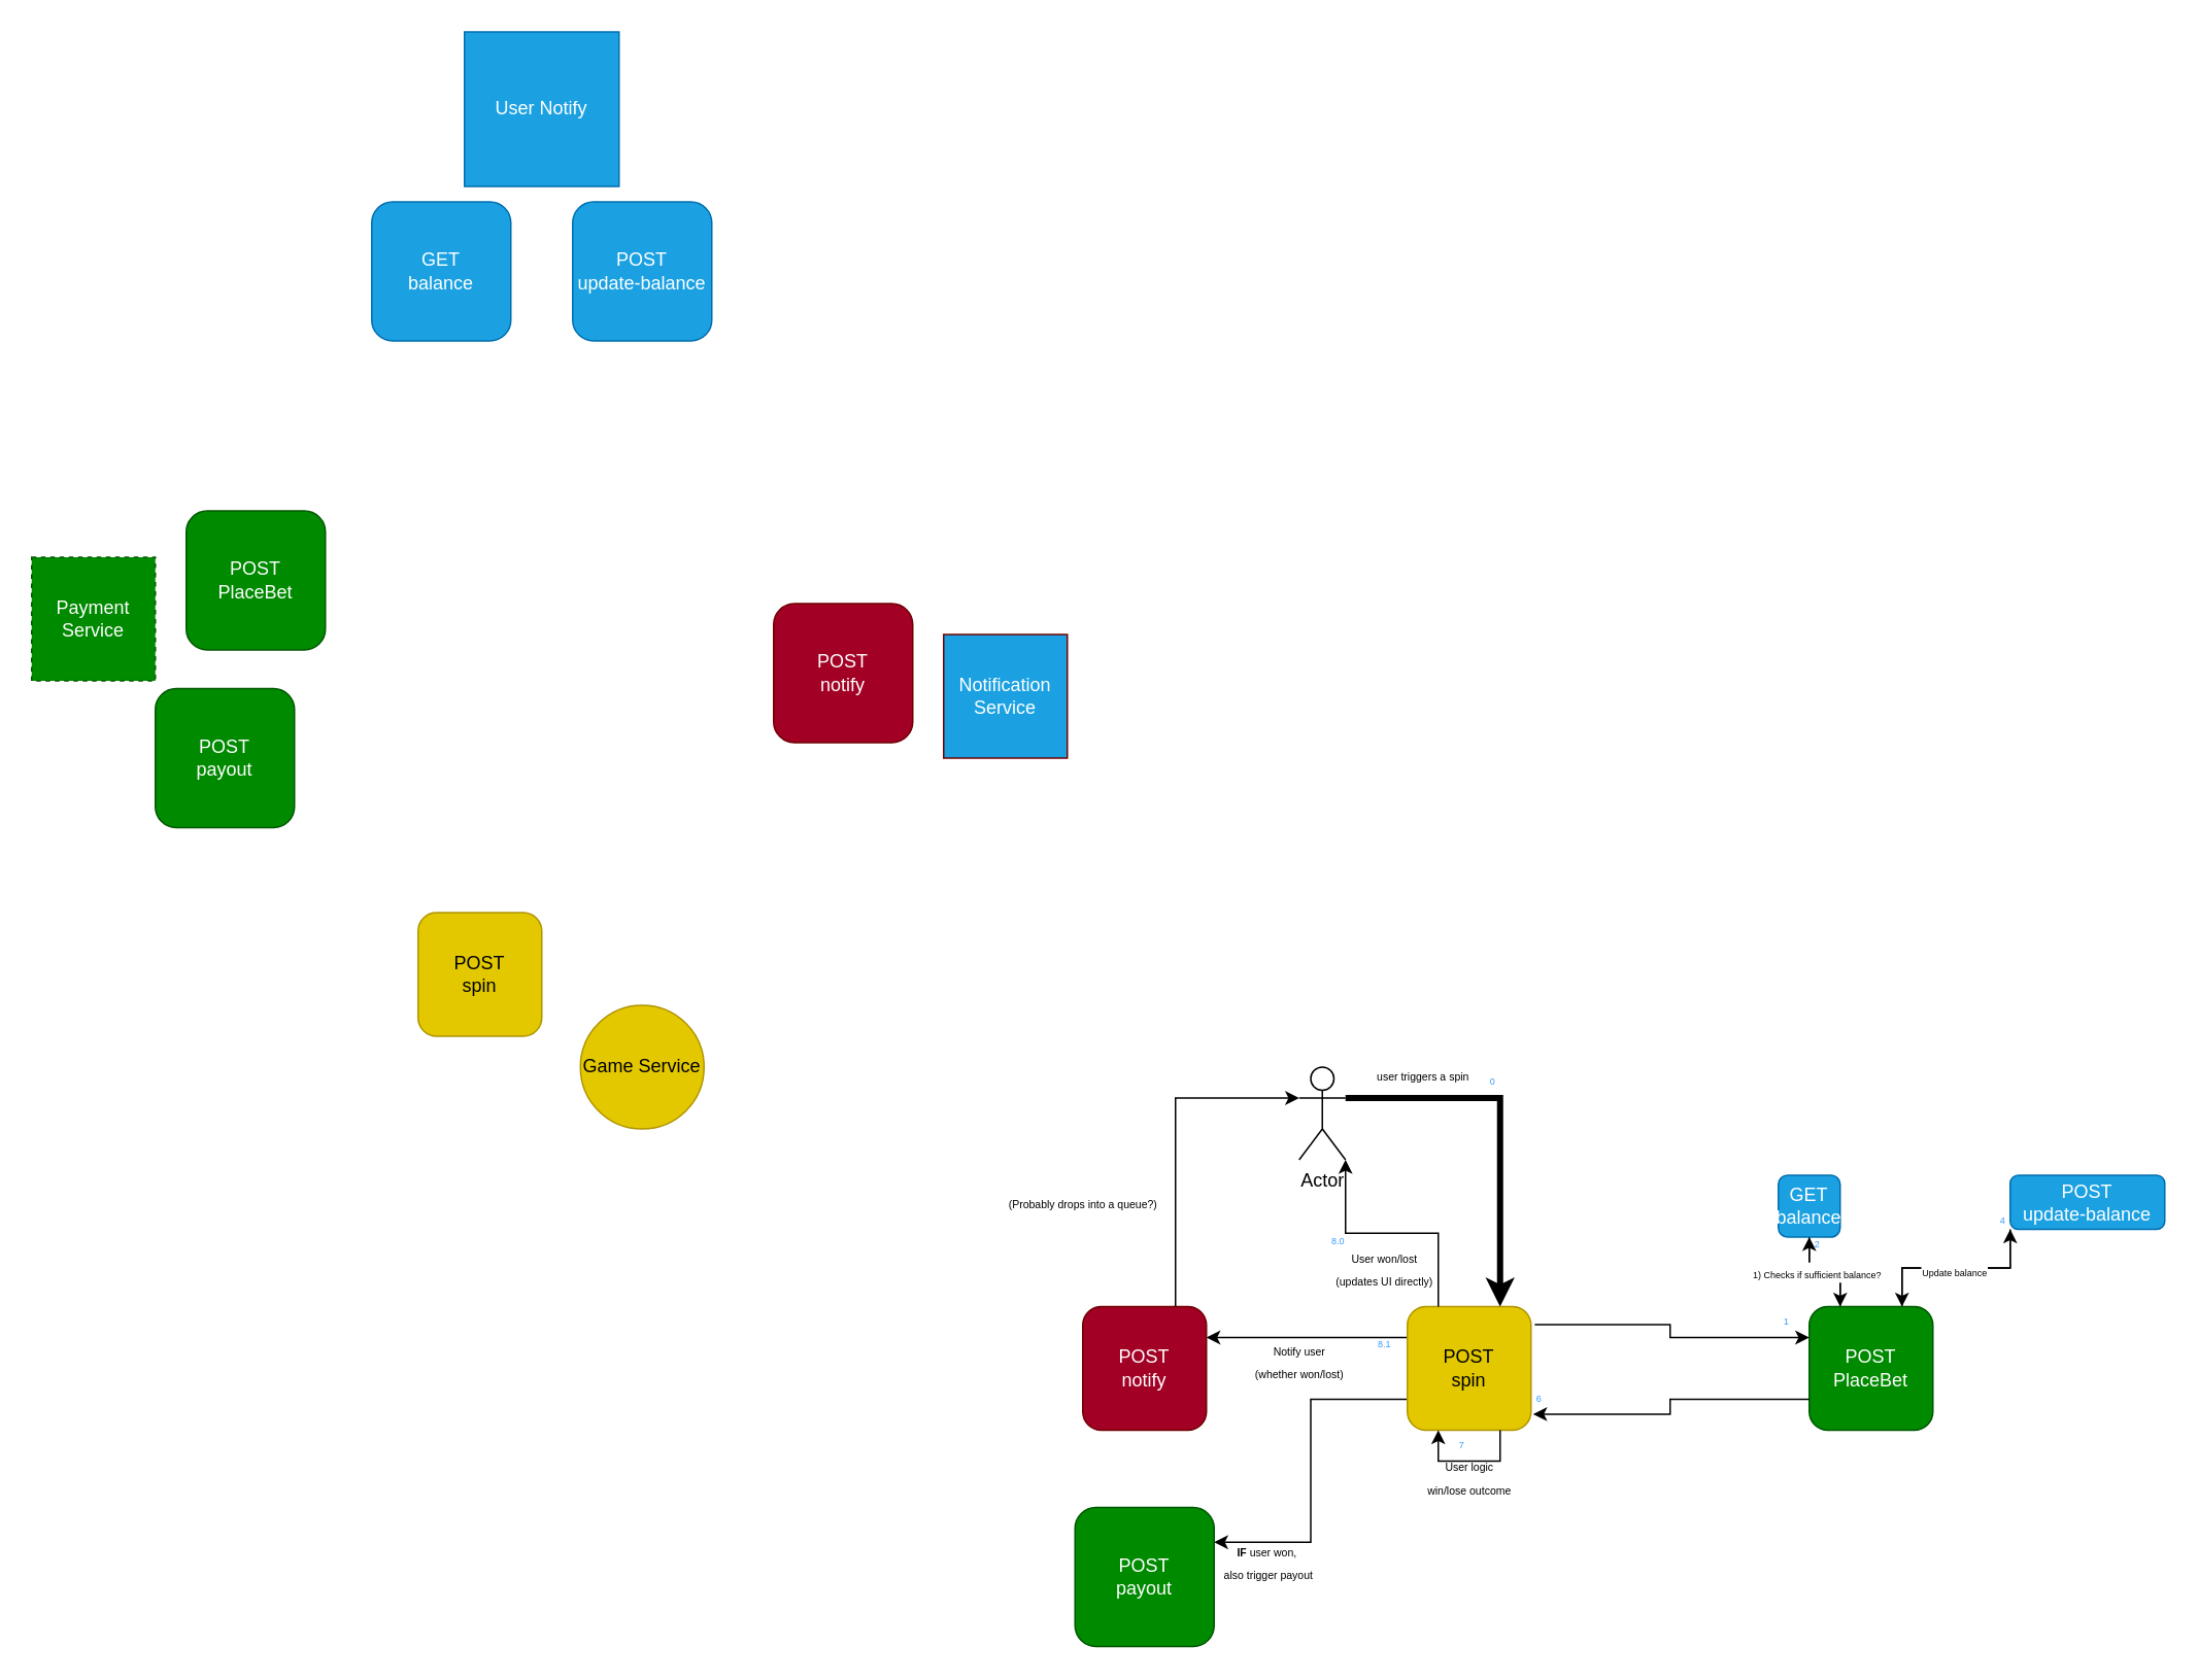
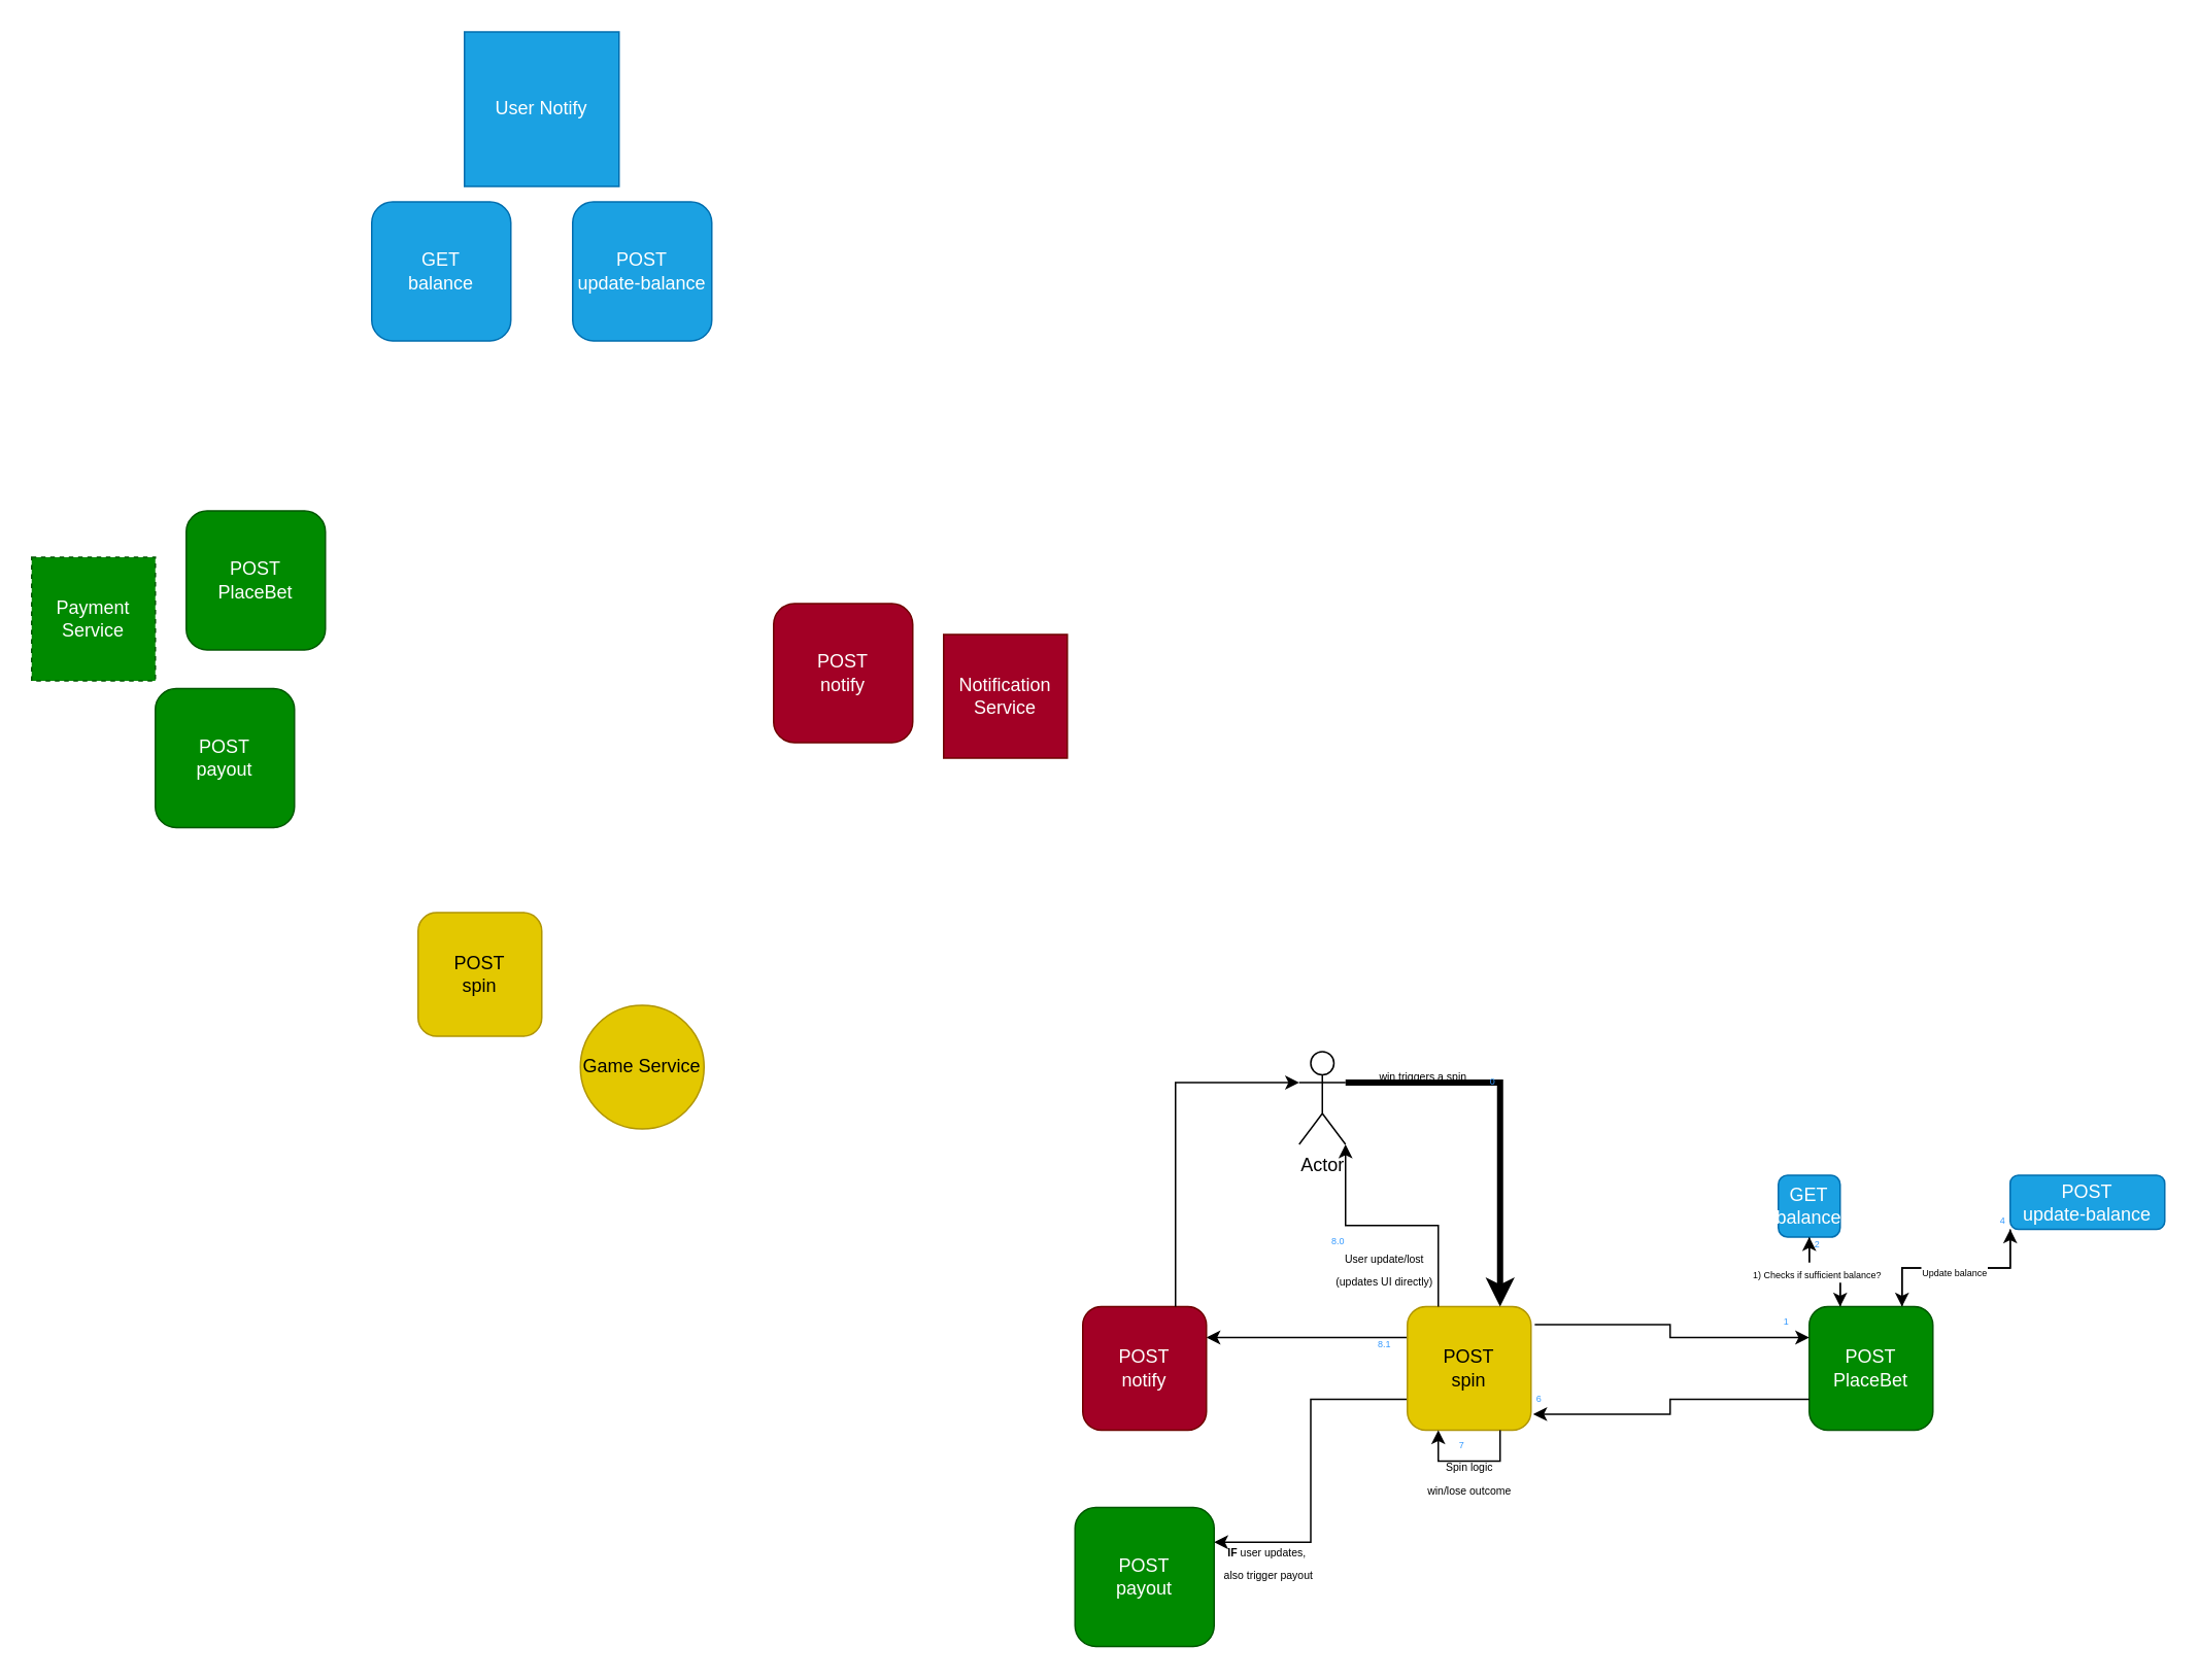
- <mxCell id="3" value="Notification Service" style="whiteSpace=wrap;html=1;aspect=fixed;fillColor=#1ba1e2;fontColor=#ffffff;strokeColor=#6F0000;" parent="1" vertex="1"><mxGeometry x="610" y="410" width="80" height="80" as="geometry" /></mxCell>
+ <mxCell id="3" value="Notification Service" style="whiteSpace=wrap;html=1;aspect=fixed;fillColor=#a20025;fontColor=#ffffff;strokeColor=#6F0000;" parent="1" vertex="1"><mxGeometry x="610" y="410" width="80" height="80" as="geometry" /></mxCell>
- <mxCell id="47" value="&lt;span style=&quot;font-size: 7px;&quot;&gt;user triggers a spin&lt;/span&gt;" style="text;html=1;align=center;verticalAlign=middle;resizable=0;points=[];autosize=1;strokeColor=none;fillColor=none;" vertex="1" parent="1"><mxGeometry x="880" y="680" width="80" height="30" as="geometry" /></mxCell>
+ <mxCell id="47" value="&lt;span style=&quot;font-size: 7px;&quot;&gt;win triggers a spin&lt;/span&gt;" style="text;html=1;align=center;verticalAlign=middle;resizable=0;points=[];autosize=1;strokeColor=none;fillColor=none;" vertex="1" parent="1"><mxGeometry x="880" y="680" width="80" height="30" as="geometry" /></mxCell>
- <mxCell id="35" value="Actor" style="shape=umlActor;verticalLabelPosition=bottom;verticalAlign=top;html=1;outlineConnect=0;" vertex="1" parent="1"><mxGeometry x="840" y="690" width="30" height="60" as="geometry" /></mxCell>
+ <mxCell id="35" value="Actor" style="shape=umlActor;verticalLabelPosition=bottom;verticalAlign=top;html=1;outlineConnect=0;" vertex="1" parent="1"><mxGeometry x="840" y="680" width="30" height="60" as="geometry" /></mxCell>
- <mxCell id="43" value="&lt;span style=&quot;font-size: 7px;&quot;&gt;(Probably drops into a queue?)&lt;/span&gt;" style="text;html=1;align=center;verticalAlign=middle;resizable=0;points=[];autosize=1;strokeColor=none;fillColor=none;" vertex="1" parent="1"><mxGeometry x="640" y="762.5" width="120" height="30" as="geometry" /></mxCell>
- <mxCell id="44" value="&lt;span style=&quot;font-size: 7px;&quot;&gt;User won/lost&lt;/span&gt;&lt;div&gt;&lt;span style=&quot;font-size: 7px;&quot;&gt;(updates UI directly)&lt;/span&gt;&lt;/div&gt;" style="text;html=1;align=center;verticalAlign=middle;resizable=0;points=[];autosize=1;strokeColor=none;fillColor=none;" vertex="1" parent="1"><mxGeometry x="850" y="800" width="90" height="40" as="geometry" /></mxCell>
+ <mxCell id="44" value="&lt;span style=&quot;font-size: 7px;&quot;&gt;User update/lost&lt;/span&gt;&lt;div&gt;&lt;span style=&quot;font-size: 7px;&quot;&gt;(updates UI directly)&lt;/span&gt;&lt;/div&gt;" style="text;html=1;align=center;verticalAlign=middle;resizable=0;points=[];autosize=1;strokeColor=none;fillColor=none;" vertex="1" parent="1"><mxGeometry x="850" y="800" width="90" height="40" as="geometry" /></mxCell>
- <mxCell id="38" value="&lt;span style=&quot;font-size: 7px;&quot;&gt;Notify user&lt;/span&gt;&lt;div&gt;&lt;span style=&quot;font-size: 7px;&quot;&gt;(whether won/lost)&lt;/span&gt;&lt;/div&gt;" style="text;html=1;align=center;verticalAlign=middle;resizable=0;points=[];autosize=1;strokeColor=none;fillColor=none;" vertex="1" parent="1"><mxGeometry x="800" y="860" width="80" height="40" as="geometry" /></mxCell>
- <mxCell id="33" value="&lt;font style=&quot;font-size: 7px;&quot;&gt;User logic&lt;/font&gt;&lt;div&gt;&lt;font style=&quot;font-size: 7px;&quot;&gt;win/lose outcome&lt;/font&gt;&lt;/div&gt;" style="text;html=1;align=center;verticalAlign=middle;resizable=0;points=[];autosize=1;strokeColor=none;fillColor=none;" vertex="1" parent="1"><mxGeometry x="910" y="935" width="80" height="40" as="geometry" /></mxCell>
+ <mxCell id="33" value="&lt;font style=&quot;font-size: 7px;&quot;&gt;Spin logic&lt;/font&gt;&lt;div&gt;&lt;font style=&quot;font-size: 7px;&quot;&gt;win/lose outcome&lt;/font&gt;&lt;/div&gt;" style="text;html=1;align=center;verticalAlign=middle;resizable=0;points=[];autosize=1;strokeColor=none;fillColor=none;" vertex="1" parent="1"><mxGeometry x="910" y="935" width="80" height="40" as="geometry" /></mxCell>
- <mxCell id="40" value="&lt;div&gt;&lt;span style=&quot;font-size: 7px;&quot;&gt;&lt;b&gt;IF &lt;/b&gt;user won,&amp;nbsp;&lt;/span&gt;&lt;/div&gt;&lt;div&gt;&lt;span style=&quot;font-size: 7px;&quot;&gt;also trigger payout&lt;/span&gt;&lt;/div&gt;" style="text;html=1;align=center;verticalAlign=middle;resizable=0;points=[];autosize=1;strokeColor=none;fillColor=none;" vertex="1" parent="1"><mxGeometry x="780" y="990" width="80" height="40" as="geometry" /></mxCell>
+ <mxCell id="40" value="&lt;div&gt;&lt;span style=&quot;font-size: 7px;&quot;&gt;&lt;b&gt;IF &lt;/b&gt;user updates,&amp;nbsp;&lt;/span&gt;&lt;/div&gt;&lt;div&gt;&lt;span style=&quot;font-size: 7px;&quot;&gt;also trigger payout&lt;/span&gt;&lt;/div&gt;" style="text;html=1;align=center;verticalAlign=middle;resizable=0;points=[];autosize=1;strokeColor=none;fillColor=none;" vertex="1" parent="1"><mxGeometry x="780" y="990" width="80" height="40" as="geometry" /></mxCell>
